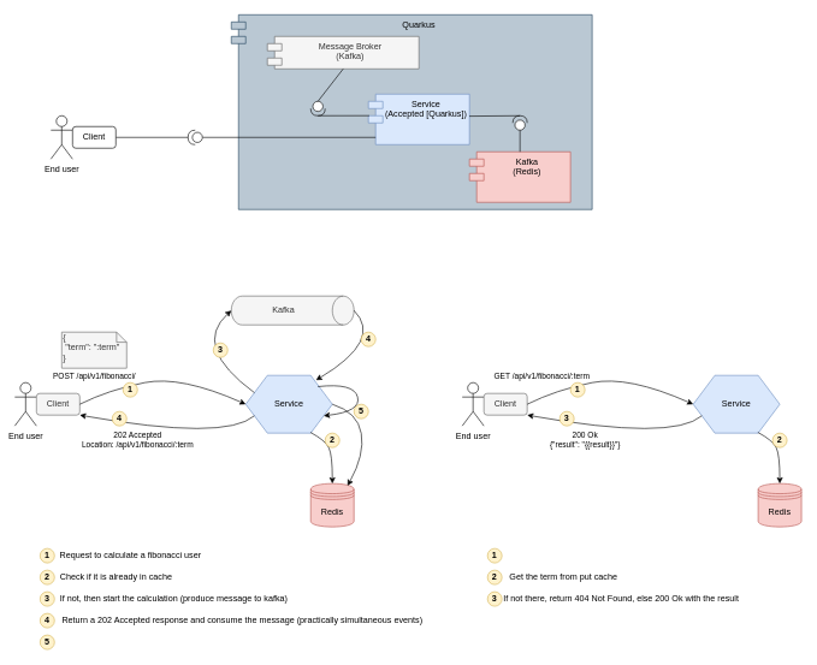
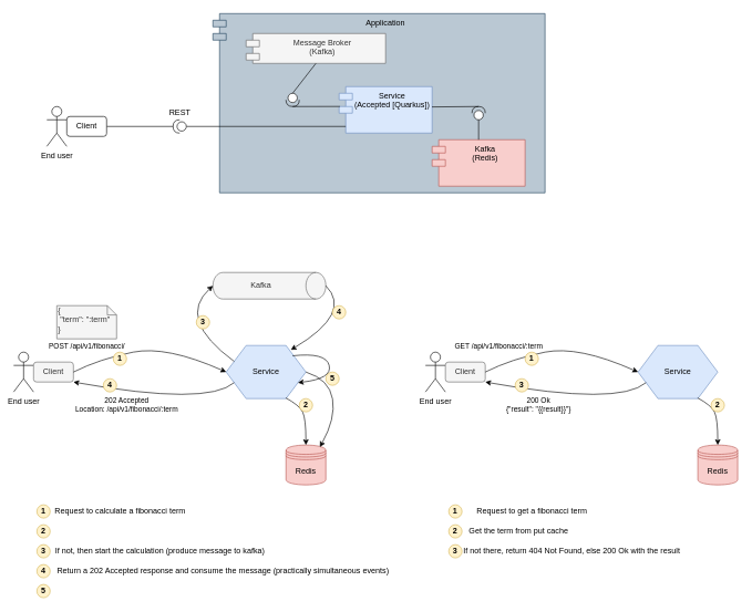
- <mxCell id="2" value="Quarkus" style="shape=module;align=left;spacingLeft=20;align=center;verticalAlign=top;fillColor=#bac8d3;strokeColor=#23445d;" parent="1" vertex="1"><mxGeometry x="320" y="20" width="500" height="270" as="geometry" /></mxCell>
+ <mxCell id="2" value="Application" style="shape=module;align=left;spacingLeft=20;align=center;verticalAlign=top;fillColor=#bac8d3;strokeColor=#23445d;" parent="1" vertex="1"><mxGeometry x="320" y="20" width="500" height="270" as="geometry" /></mxCell>
+ <mxCell id="16" value="REST" style="text;html=1;align=center;verticalAlign=middle;resizable=0;points=[];autosize=1;" parent="1" vertex="1"><mxGeometry x="245" y="160" width="50" height="20" as="geometry" /></mxCell>
- <mxCell id="44" value="Request to calculate a fibonacci user" style="text;html=1;align=center;verticalAlign=middle;resizable=0;points=[];autosize=1;" parent="1" vertex="1"><mxGeometry x="70" y="760" width="220" height="20" as="geometry" /></mxCell>
+ <mxCell id="44" value="Request to calculate a fibonacci term" style="text;html=1;align=center;verticalAlign=middle;resizable=0;points=[];autosize=1;" parent="1" vertex="1"><mxGeometry x="70" y="760" width="220" height="20" as="geometry" /></mxCell>
+ <mxCell id="63" value="Request to get a fibonacci term" style="text;html=1;align=center;verticalAlign=middle;resizable=0;points=[];autosize=1;" vertex="1" parent="1"><mxGeometry x="710" y="760" width="180" height="20" as="geometry" /></mxCell>
- <mxCell id="45" value="Check if it is already in cache" style="text;html=1;align=center;verticalAlign=middle;resizable=0;points=[];autosize=1;" parent="1" vertex="1"><mxGeometry x="75" y="790" width="170" height="20" as="geometry" /></mxCell>
